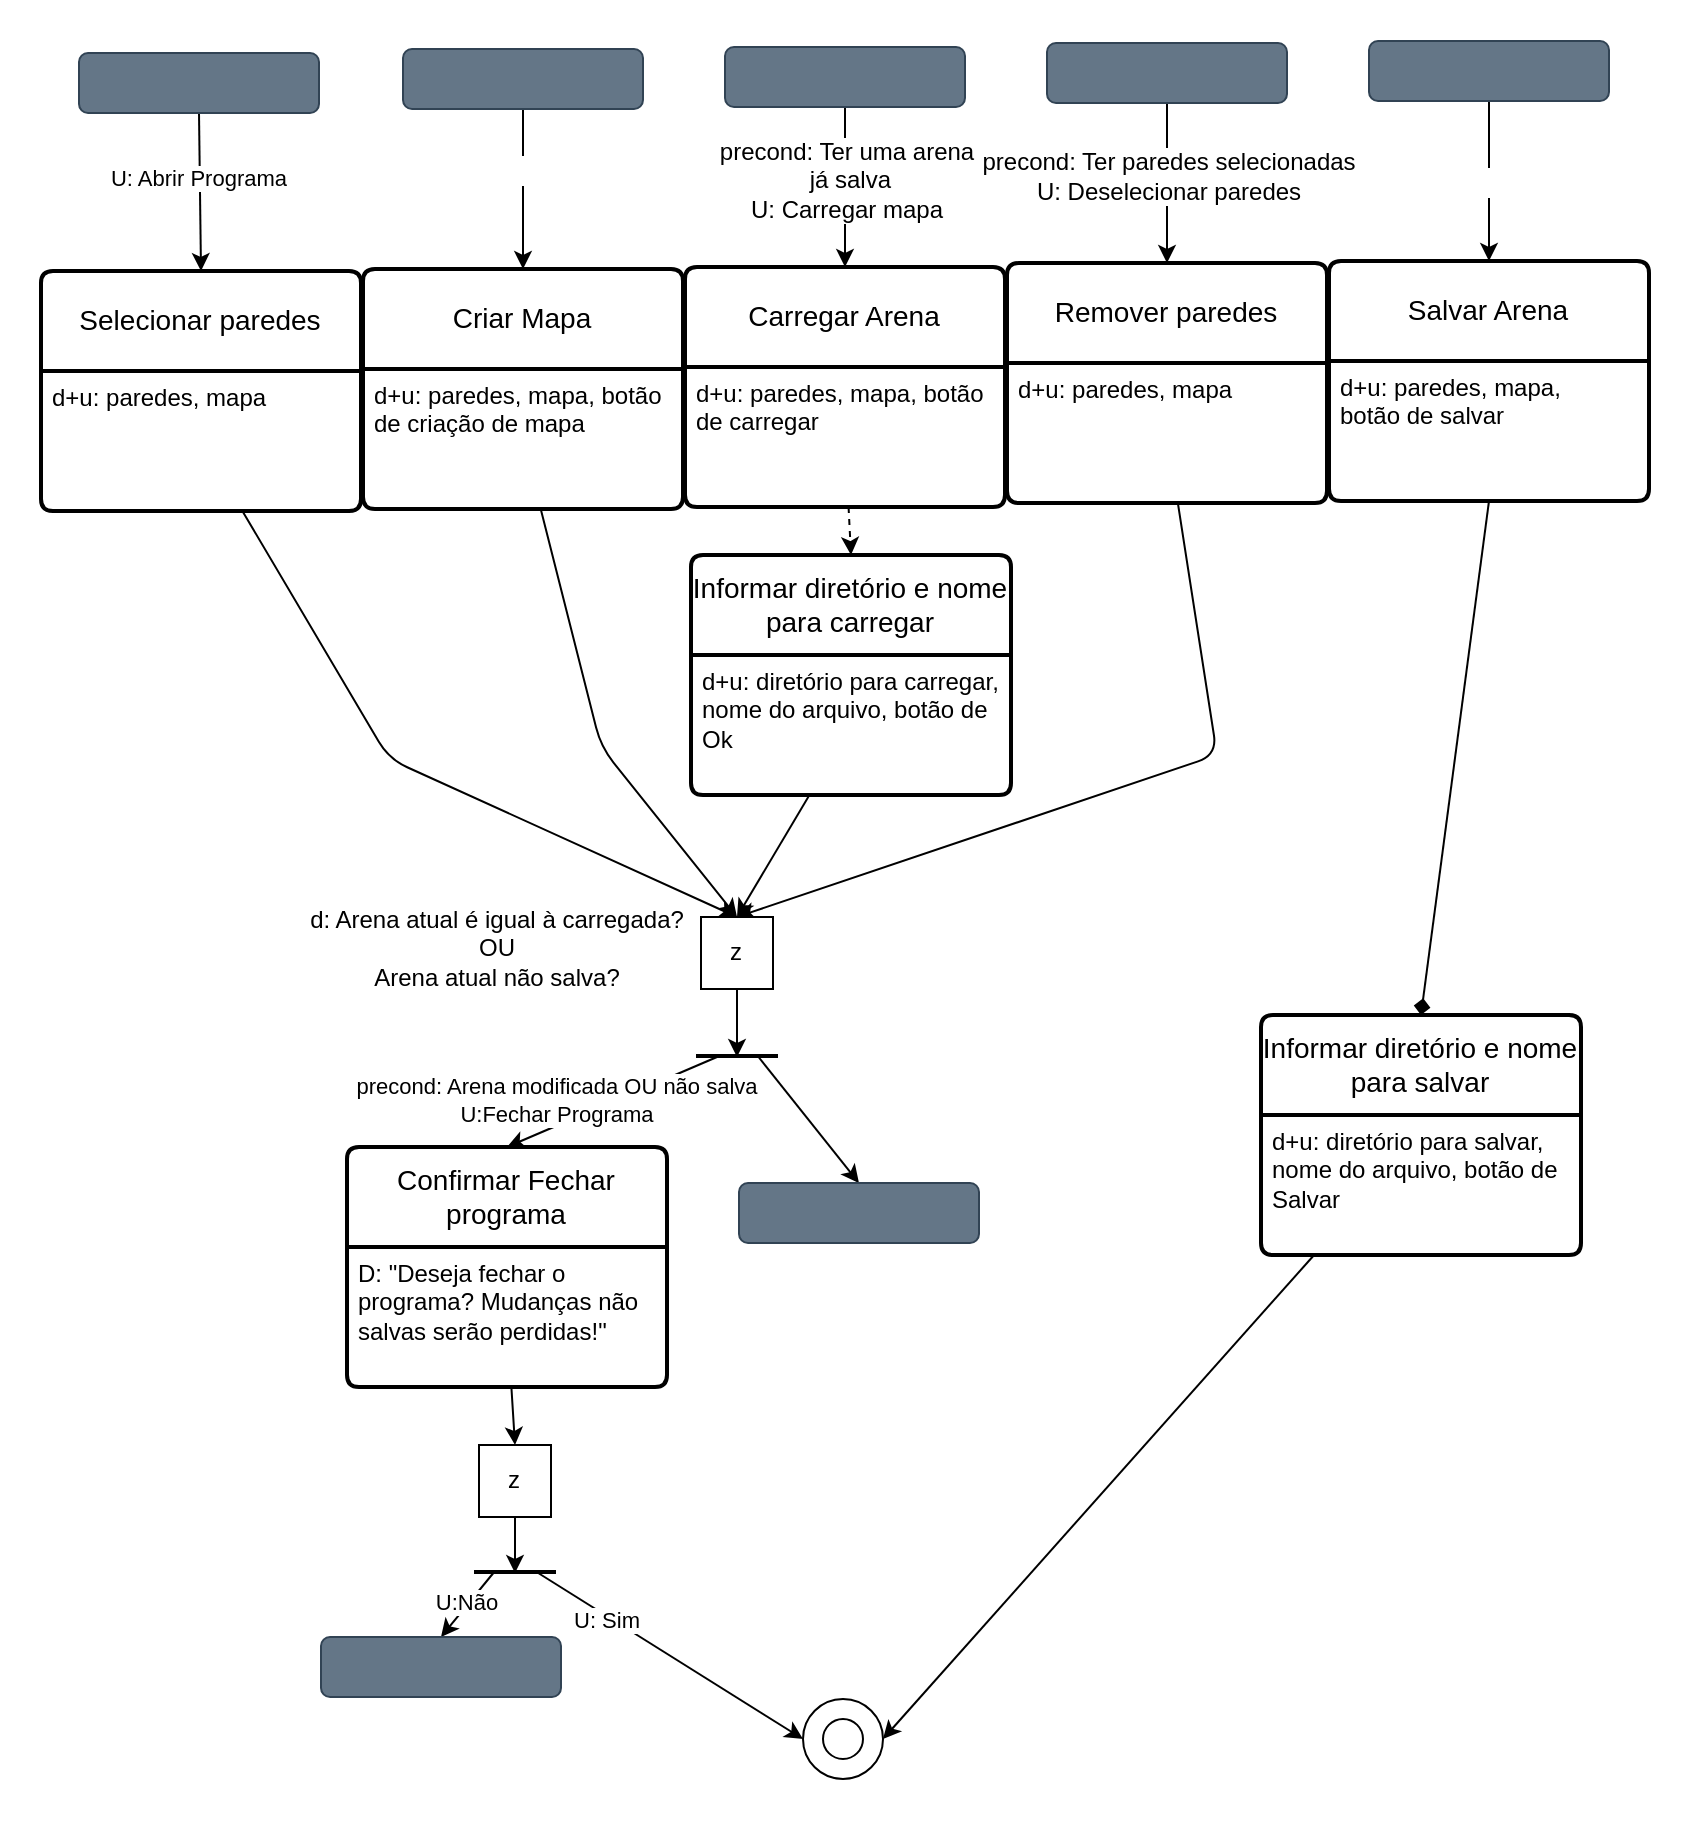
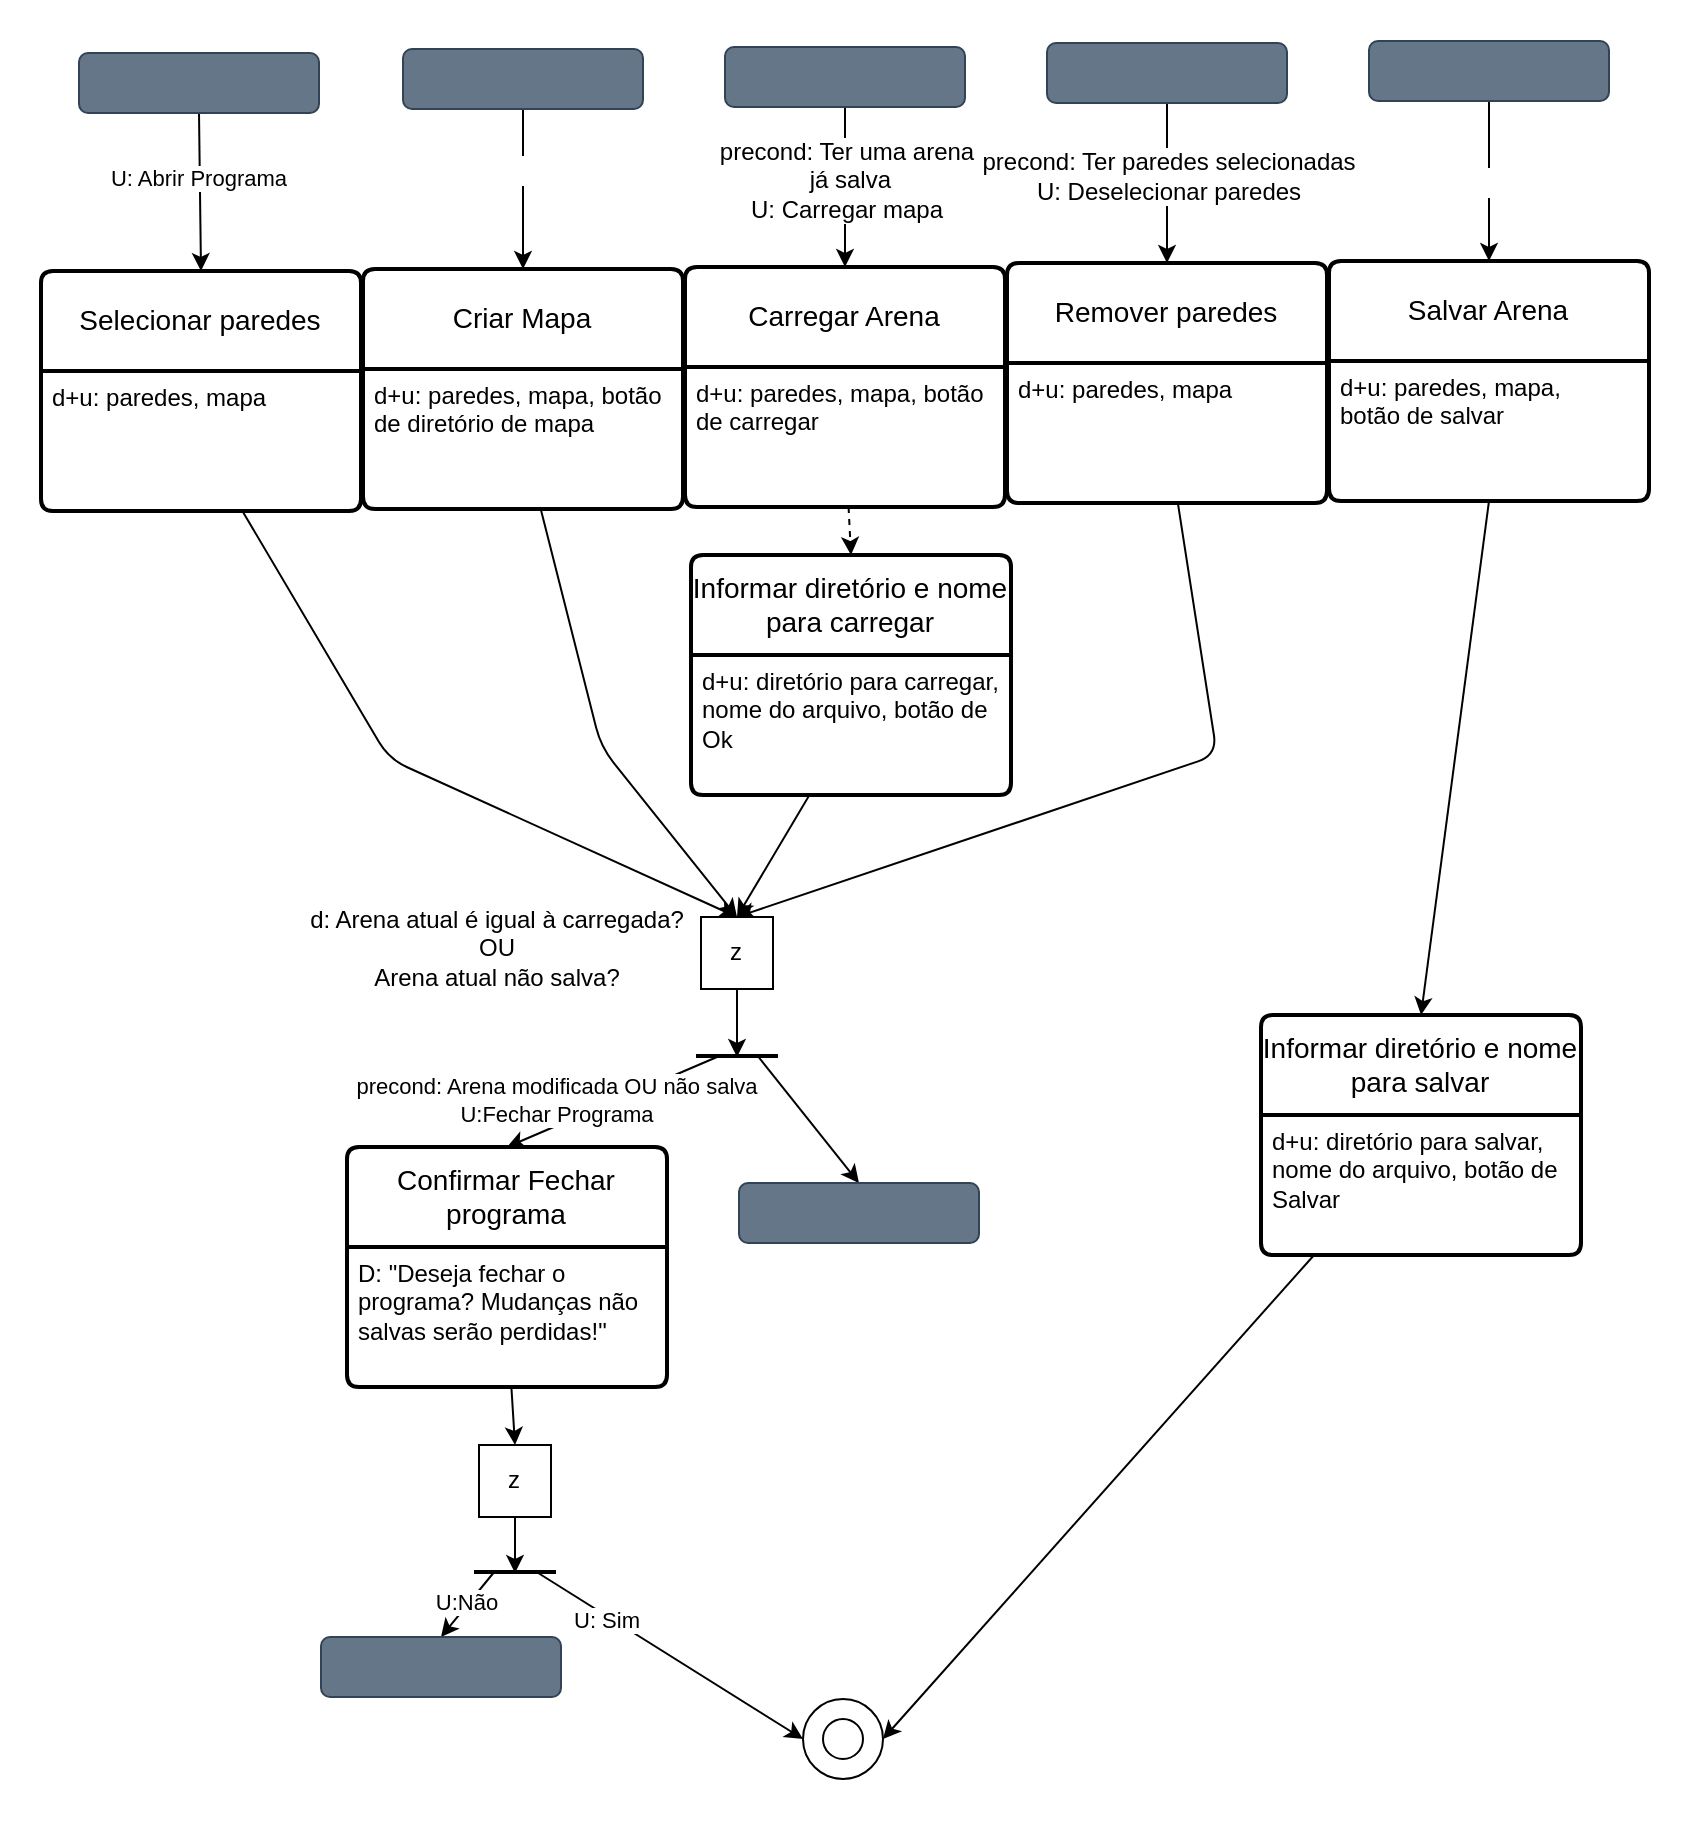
- <mxCell id="13" value="&lt;font style=&quot;color: light-dark(rgb(0, 0, 0), rgb(255, 255, 255));&quot;&gt;d+u: paredes, mapa, botão&lt;/font&gt;&lt;div&gt;&lt;font style=&quot;color: light-dark(rgb(0, 0, 0), rgb(255, 255, 255));&quot;&gt;de criação de mapa&lt;/font&gt;&lt;/div&gt;" style="align=left;strokeColor=none;fillColor=none;spacingLeft=4;fontSize=12;verticalAlign=top;resizable=0;rotatable=0;part=1;html=1;" parent="12" vertex="1"><mxGeometry y="50" width="160" height="70" as="geometry" /></mxCell>
+ <mxCell id="13" value="&lt;font style=&quot;color: light-dark(rgb(0, 0, 0), rgb(255, 255, 255));&quot;&gt;d+u: paredes, mapa, botão&lt;/font&gt;&lt;div&gt;&lt;font style=&quot;color: light-dark(rgb(0, 0, 0), rgb(255, 255, 255));&quot;&gt;de diretório de mapa&lt;/font&gt;&lt;/div&gt;" style="align=left;strokeColor=none;fillColor=none;spacingLeft=4;fontSize=12;verticalAlign=top;resizable=0;rotatable=0;part=1;html=1;" parent="12" vertex="1"><mxGeometry y="50" width="160" height="70" as="geometry" /></mxCell>
- <mxCell id="29" style="edgeStyle=none;html=1;entryX=0.5;entryY=0;entryDx=0;entryDy=0;exitX=0.5;exitY=1;exitDx=0;exitDy=0;endArrow=diamond;" parent="1" source="44" target="27" edge="1"><mxGeometry relative="1" as="geometry"><mxPoint x="679" y="486" as="sourcePoint" /></mxGeometry></mxCell>
+ <mxCell id="29" style="edgeStyle=none;html=1;entryX=0.5;entryY=0;entryDx=0;entryDy=0;exitX=0.5;exitY=1;exitDx=0;exitDy=0;" parent="1" source="44" target="27" edge="1"><mxGeometry relative="1" as="geometry"><mxPoint x="679" y="486" as="sourcePoint" /></mxGeometry></mxCell>
